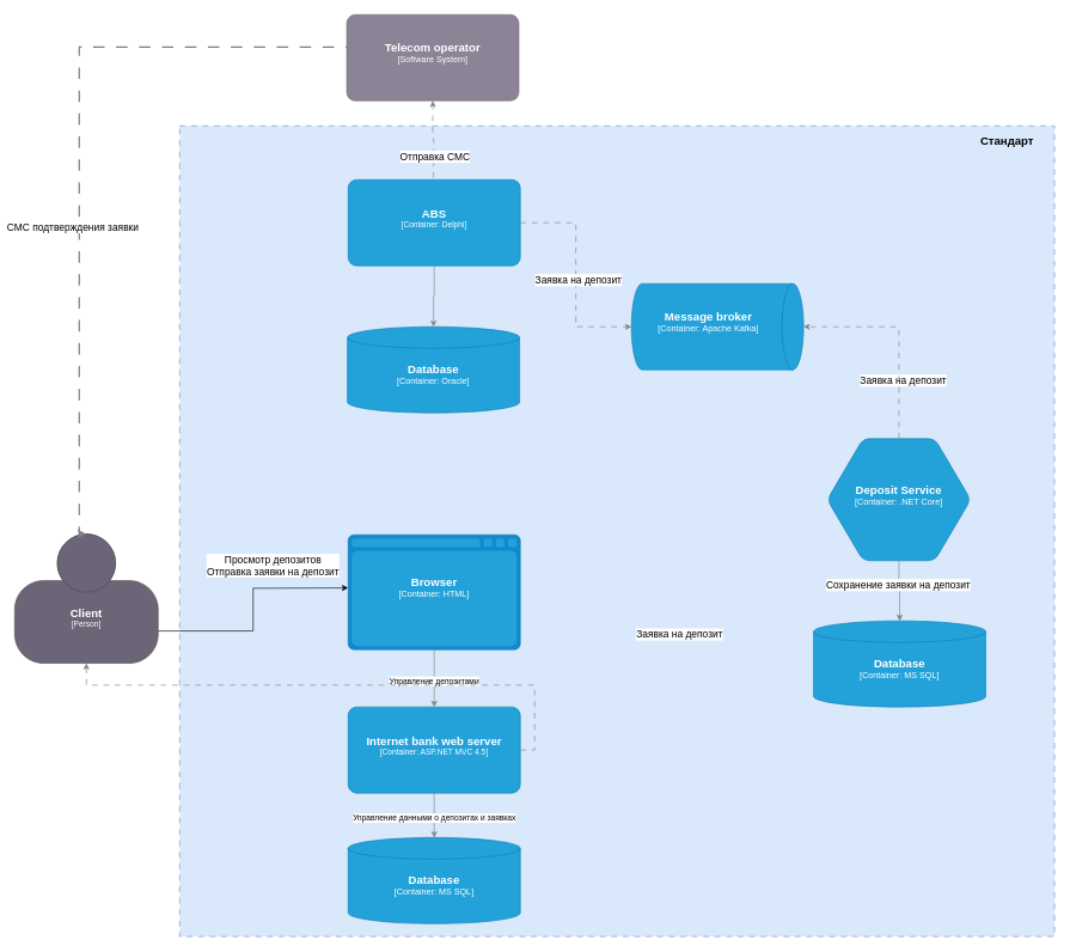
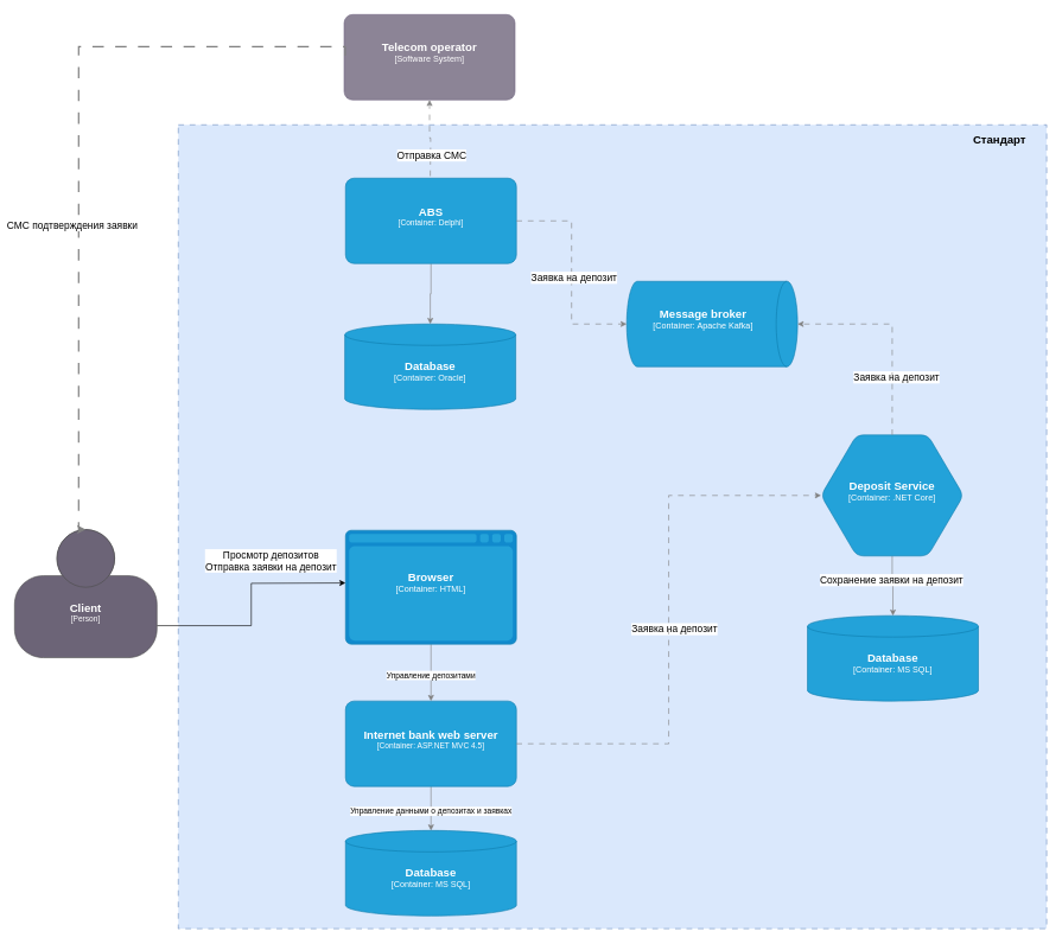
- <mxCell id="29" style="edgeStyle=orthogonalEdgeStyle;rounded=0;orthogonalLoop=1;jettySize=auto;html=1;exitX=1;exitY=0.5;exitDx=0;exitDy=0;exitPerimeter=0;dashed=1;dashPattern=8 8;strokeColor=#808080;" edge="1" parent="1" source="21" target="4"><mxGeometry relative="1" as="geometry" /></mxCell>
+ <mxCell id="29" style="edgeStyle=orthogonalEdgeStyle;rounded=0;orthogonalLoop=1;jettySize=auto;html=1;exitX=1;exitY=0.5;exitDx=0;exitDy=0;exitPerimeter=0;entryX=0;entryY=0.5;entryDx=0;entryDy=0;entryPerimeter=0;dashed=1;dashPattern=8 8;strokeColor=#808080;" edge="1" parent="1" source="21" target="16"><mxGeometry relative="1" as="geometry" /></mxCell>
